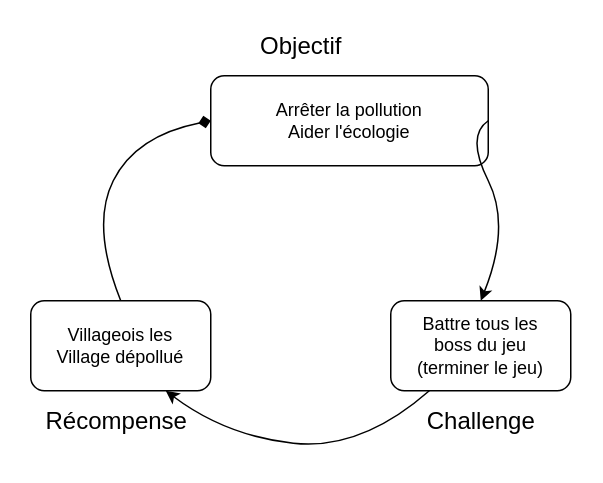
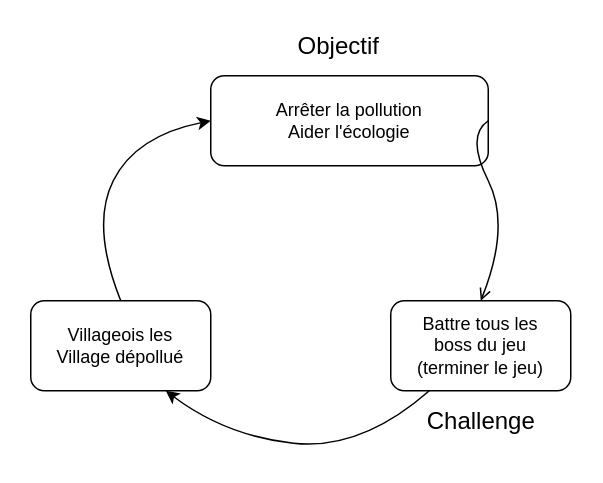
- <mxCell id="8" value="&lt;font style=&quot;font-size: 16px&quot;&gt;Objectif&lt;/font&gt;" style="text;html=1;strokeColor=none;fillColor=none;align=center;verticalAlign=middle;whiteSpace=wrap;rounded=0;" vertex="1" parent="1"><mxGeometry x="167.5" y="20" width="65" height="20" as="geometry" /></mxCell>
+ <mxCell id="8" value="&lt;font style=&quot;font-size: 16px&quot;&gt;Objectif&lt;/font&gt;" style="text;html=1;strokeColor=none;fillColor=none;align=center;verticalAlign=middle;whiteSpace=wrap;rounded=0;" vertex="1" parent="1"><mxGeometry x="192.5" y="20" width="65" height="20" as="geometry" /></mxCell>
- <mxCell id="7" value="" style="curved=1;endArrow=diamond;html=1;exitX=0.5;exitY=0;exitDx=0;exitDy=0;entryX=0;entryY=0.5;entryDx=0;entryDy=0;" edge="1" parent="1" source="4" target="2"><mxGeometry width="50" height="50" relative="1" as="geometry"><mxPoint x="110" y="90" as="sourcePoint" /><mxPoint x="-130" y="90" as="targetPoint" /><Array as="points"><mxPoint x="60" y="150" /><mxPoint x="90" y="90" /></Array></mxGeometry></mxCell>
+ <mxCell id="7" value="" style="curved=1;endArrow=classic;html=1;exitX=0.5;exitY=0;exitDx=0;exitDy=0;entryX=0;entryY=0.5;entryDx=0;entryDy=0;" edge="1" parent="1" source="4" target="2"><mxGeometry width="50" height="50" relative="1" as="geometry"><mxPoint x="110" y="90" as="sourcePoint" /><mxPoint x="-130" y="90" as="targetPoint" /><Array as="points"><mxPoint x="60" y="150" /><mxPoint x="90" y="90" /></Array></mxGeometry></mxCell>
- <mxCell id="5" value="" style="curved=1;endArrow=classic;html=1;exitX=1;exitY=0.5;exitDx=0;exitDy=0;entryX=0.5;entryY=0;entryDx=0;entryDy=0;" edge="1" parent="1" source="2" target="3"><mxGeometry width="50" height="50" relative="1" as="geometry"><mxPoint x="20" y="330" as="sourcePoint" /><mxPoint x="70" y="280" as="targetPoint" /><Array as="points"><mxPoint x="310" y="90" /><mxPoint x="340" y="150" /></Array></mxGeometry></mxCell>
+ <mxCell id="5" value="" style="curved=1;endArrow=open;html=1;exitX=1;exitY=0.5;exitDx=0;exitDy=0;entryX=0.5;entryY=0;entryDx=0;entryDy=0;" edge="1" parent="1" source="2" target="3"><mxGeometry width="50" height="50" relative="1" as="geometry"><mxPoint x="20" y="330" as="sourcePoint" /><mxPoint x="70" y="280" as="targetPoint" /><Array as="points"><mxPoint x="310" y="90" /><mxPoint x="340" y="150" /></Array></mxGeometry></mxCell>
- <mxCell id="10" value="&lt;font style=&quot;font-size: 16px&quot;&gt;Récompense&lt;/font&gt;" style="text;html=1;strokeColor=none;fillColor=none;align=center;verticalAlign=middle;whiteSpace=wrap;rounded=0;" vertex="1" parent="1"><mxGeometry x="30" y="270" width="95" height="20" as="geometry" /></mxCell>
